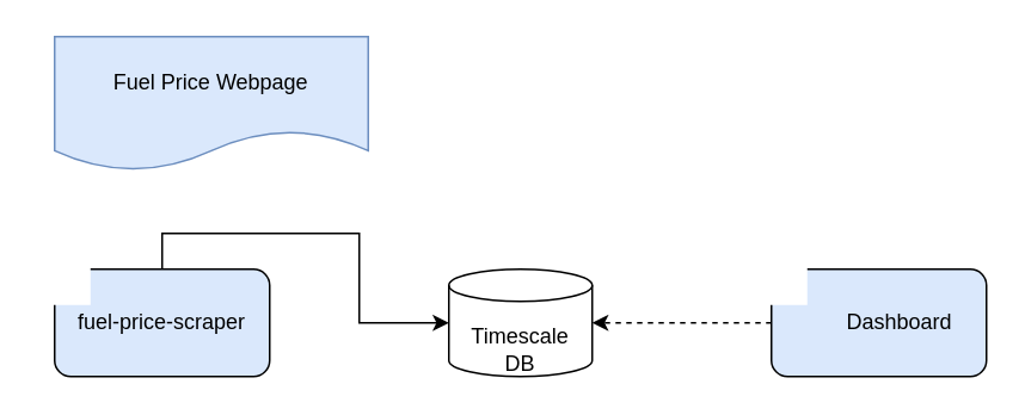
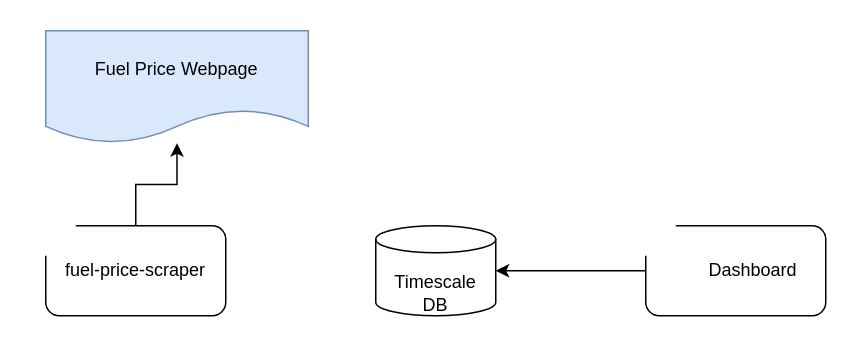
- <mxCell id="3" style="edgeStyle=orthogonalEdgeStyle;rounded=0;orthogonalLoop=1;jettySize=auto;html=1;exitX=0.5;exitY=0;exitDx=0;exitDy=0;" edge="1" parent="1" source="4" target="2"><mxGeometry relative="1" as="geometry" /></mxCell>
+ <mxCell id="3" style="edgeStyle=orthogonalEdgeStyle;rounded=0;orthogonalLoop=1;jettySize=auto;html=1;exitX=0.5;exitY=0;exitDx=0;exitDy=0;" edge="1" parent="1" source="4" target="7"><mxGeometry relative="1" as="geometry" /></mxCell>
- <mxCell id="4" value="fuel-price-scraper" style="rounded=1;whiteSpace=wrap;html=1;fillColor=#dae8fc;" vertex="1" parent="1"><mxGeometry x="30" y="150" width="120" height="60" as="geometry" /></mxCell>
+ <mxCell id="4" value="fuel-price-scraper" style="rounded=1;whiteSpace=wrap;html=1;" vertex="1" parent="1"><mxGeometry x="30" y="150" width="120" height="60" as="geometry" /></mxCell>
- <mxCell id="5" style="edgeStyle=orthogonalEdgeStyle;rounded=0;orthogonalLoop=1;jettySize=auto;html=1;exitX=0;exitY=0.5;exitDx=0;exitDy=0;entryX=1;entryY=0.5;entryDx=0;entryDy=0;entryPerimeter=0;dashed=1;" edge="1" parent="1" source="6" target="2"><mxGeometry relative="1" as="geometry" /></mxCell>
+ <mxCell id="5" style="edgeStyle=orthogonalEdgeStyle;rounded=0;orthogonalLoop=1;jettySize=auto;html=1;exitX=0;exitY=0.5;exitDx=0;exitDy=0;entryX=1;entryY=0.5;entryDx=0;entryDy=0;entryPerimeter=0;" edge="1" parent="1" source="6" target="2"><mxGeometry relative="1" as="geometry" /></mxCell>
- <mxCell id="6" value="&amp;nbsp; &amp;nbsp; &amp;nbsp; &amp;nbsp;Dashboard" style="rounded=1;whiteSpace=wrap;html=1;fillColor=#dae8fc;" vertex="1" parent="1"><mxGeometry x="430" y="150" width="120" height="60" as="geometry" /></mxCell>
+ <mxCell id="6" value="&amp;nbsp; &amp;nbsp; &amp;nbsp; &amp;nbsp;Dashboard" style="rounded=1;whiteSpace=wrap;html=1;" vertex="1" parent="1"><mxGeometry x="430" y="150" width="120" height="60" as="geometry" /></mxCell>
